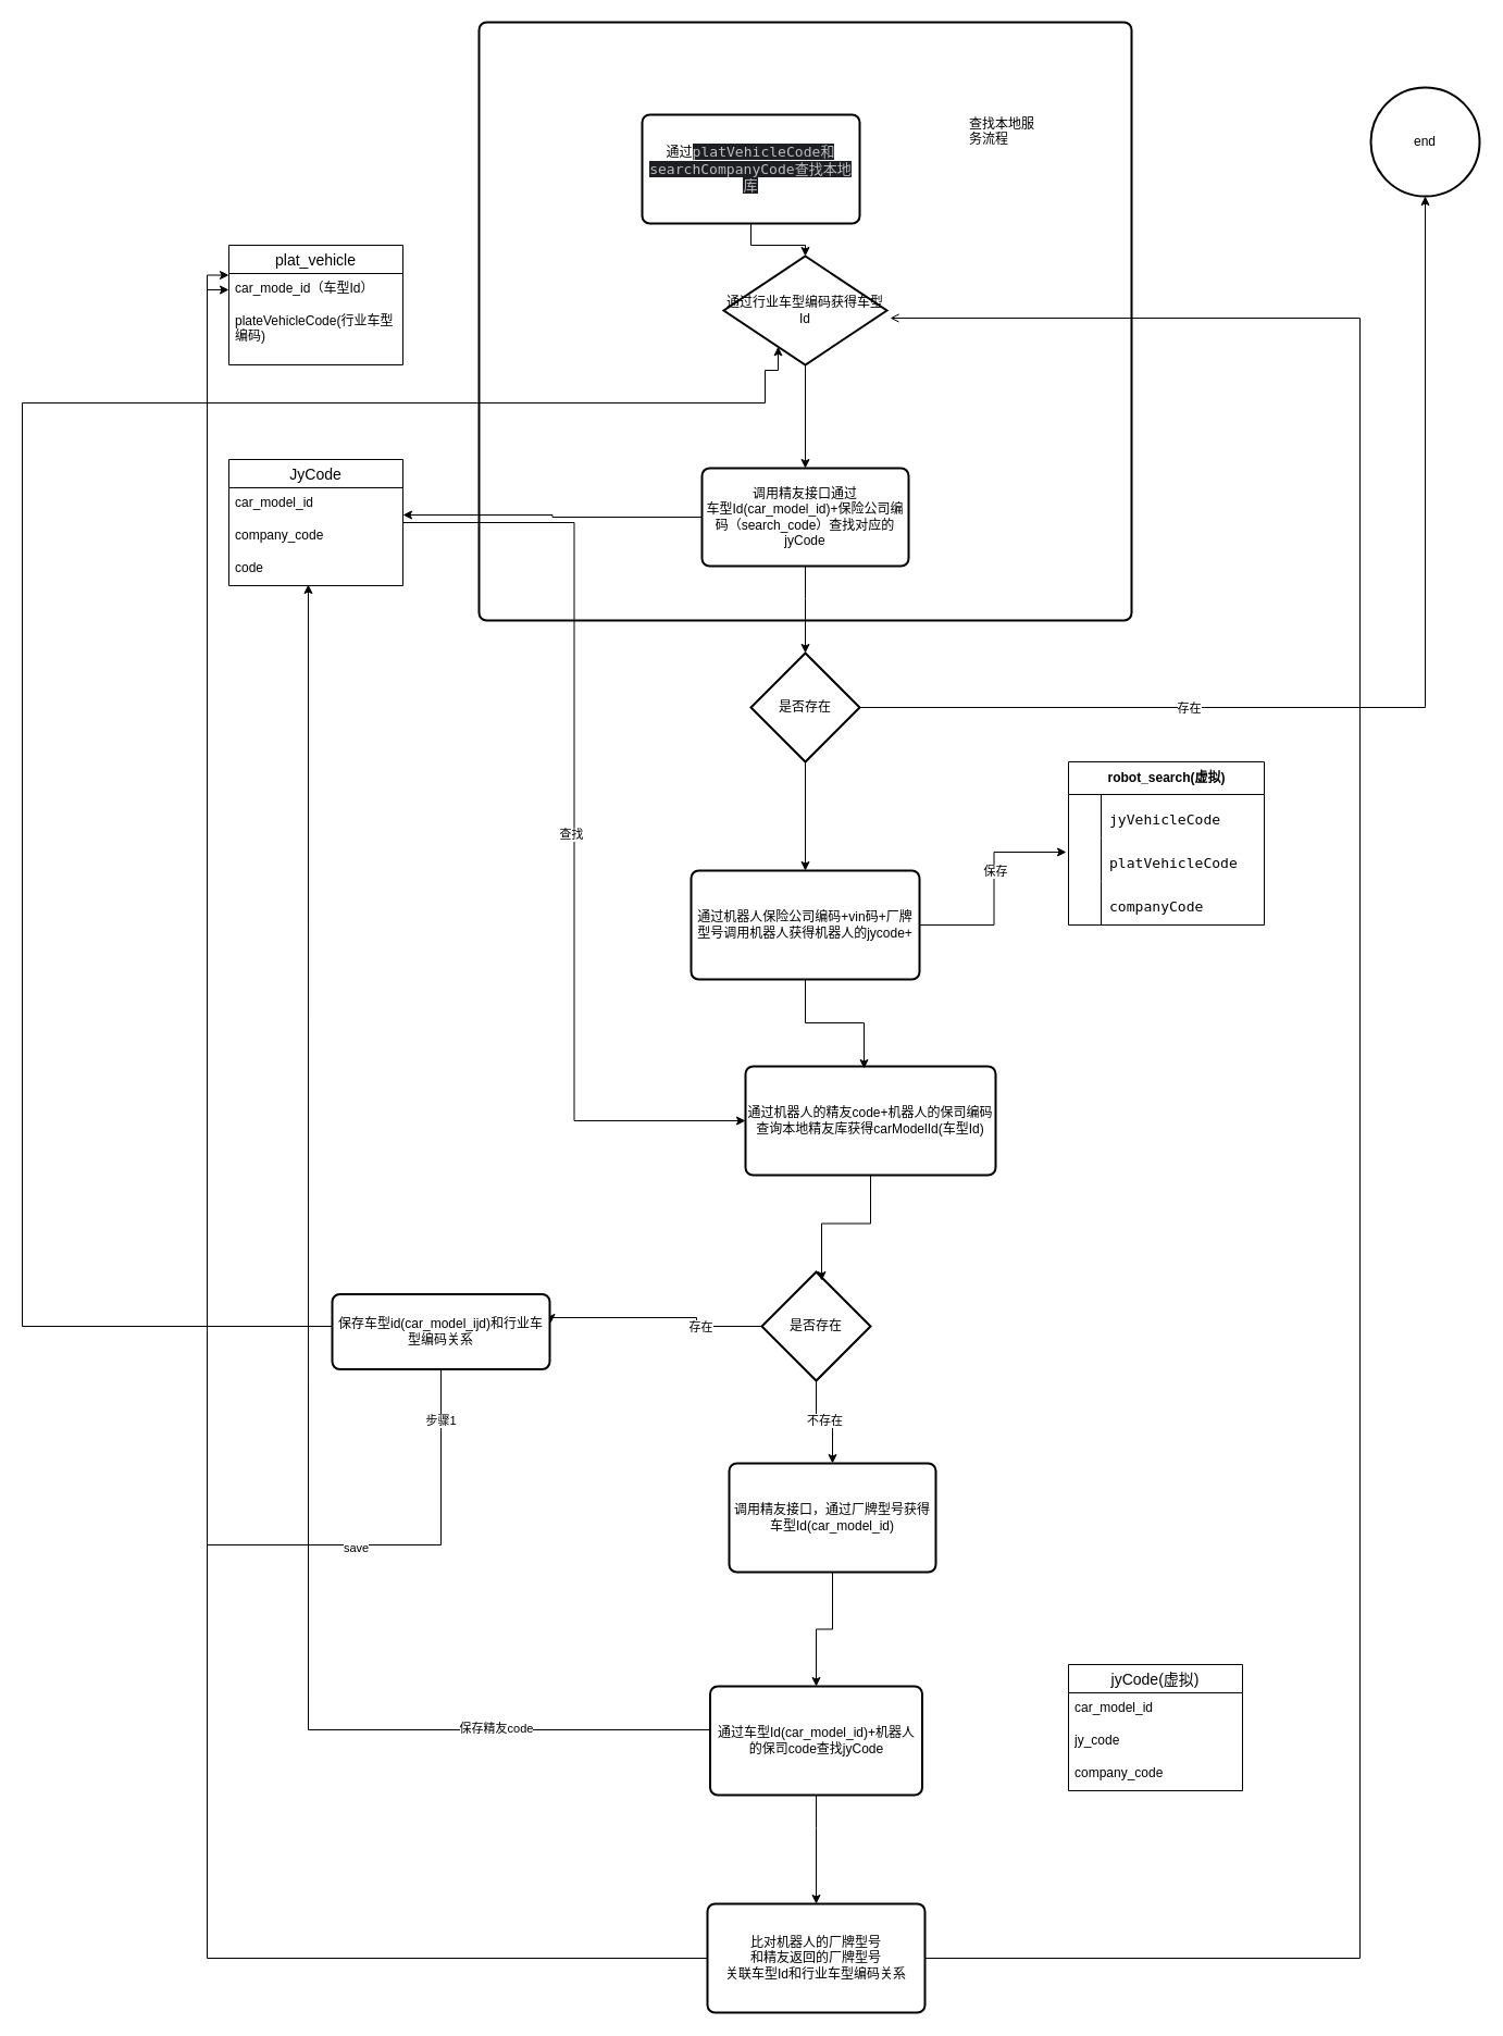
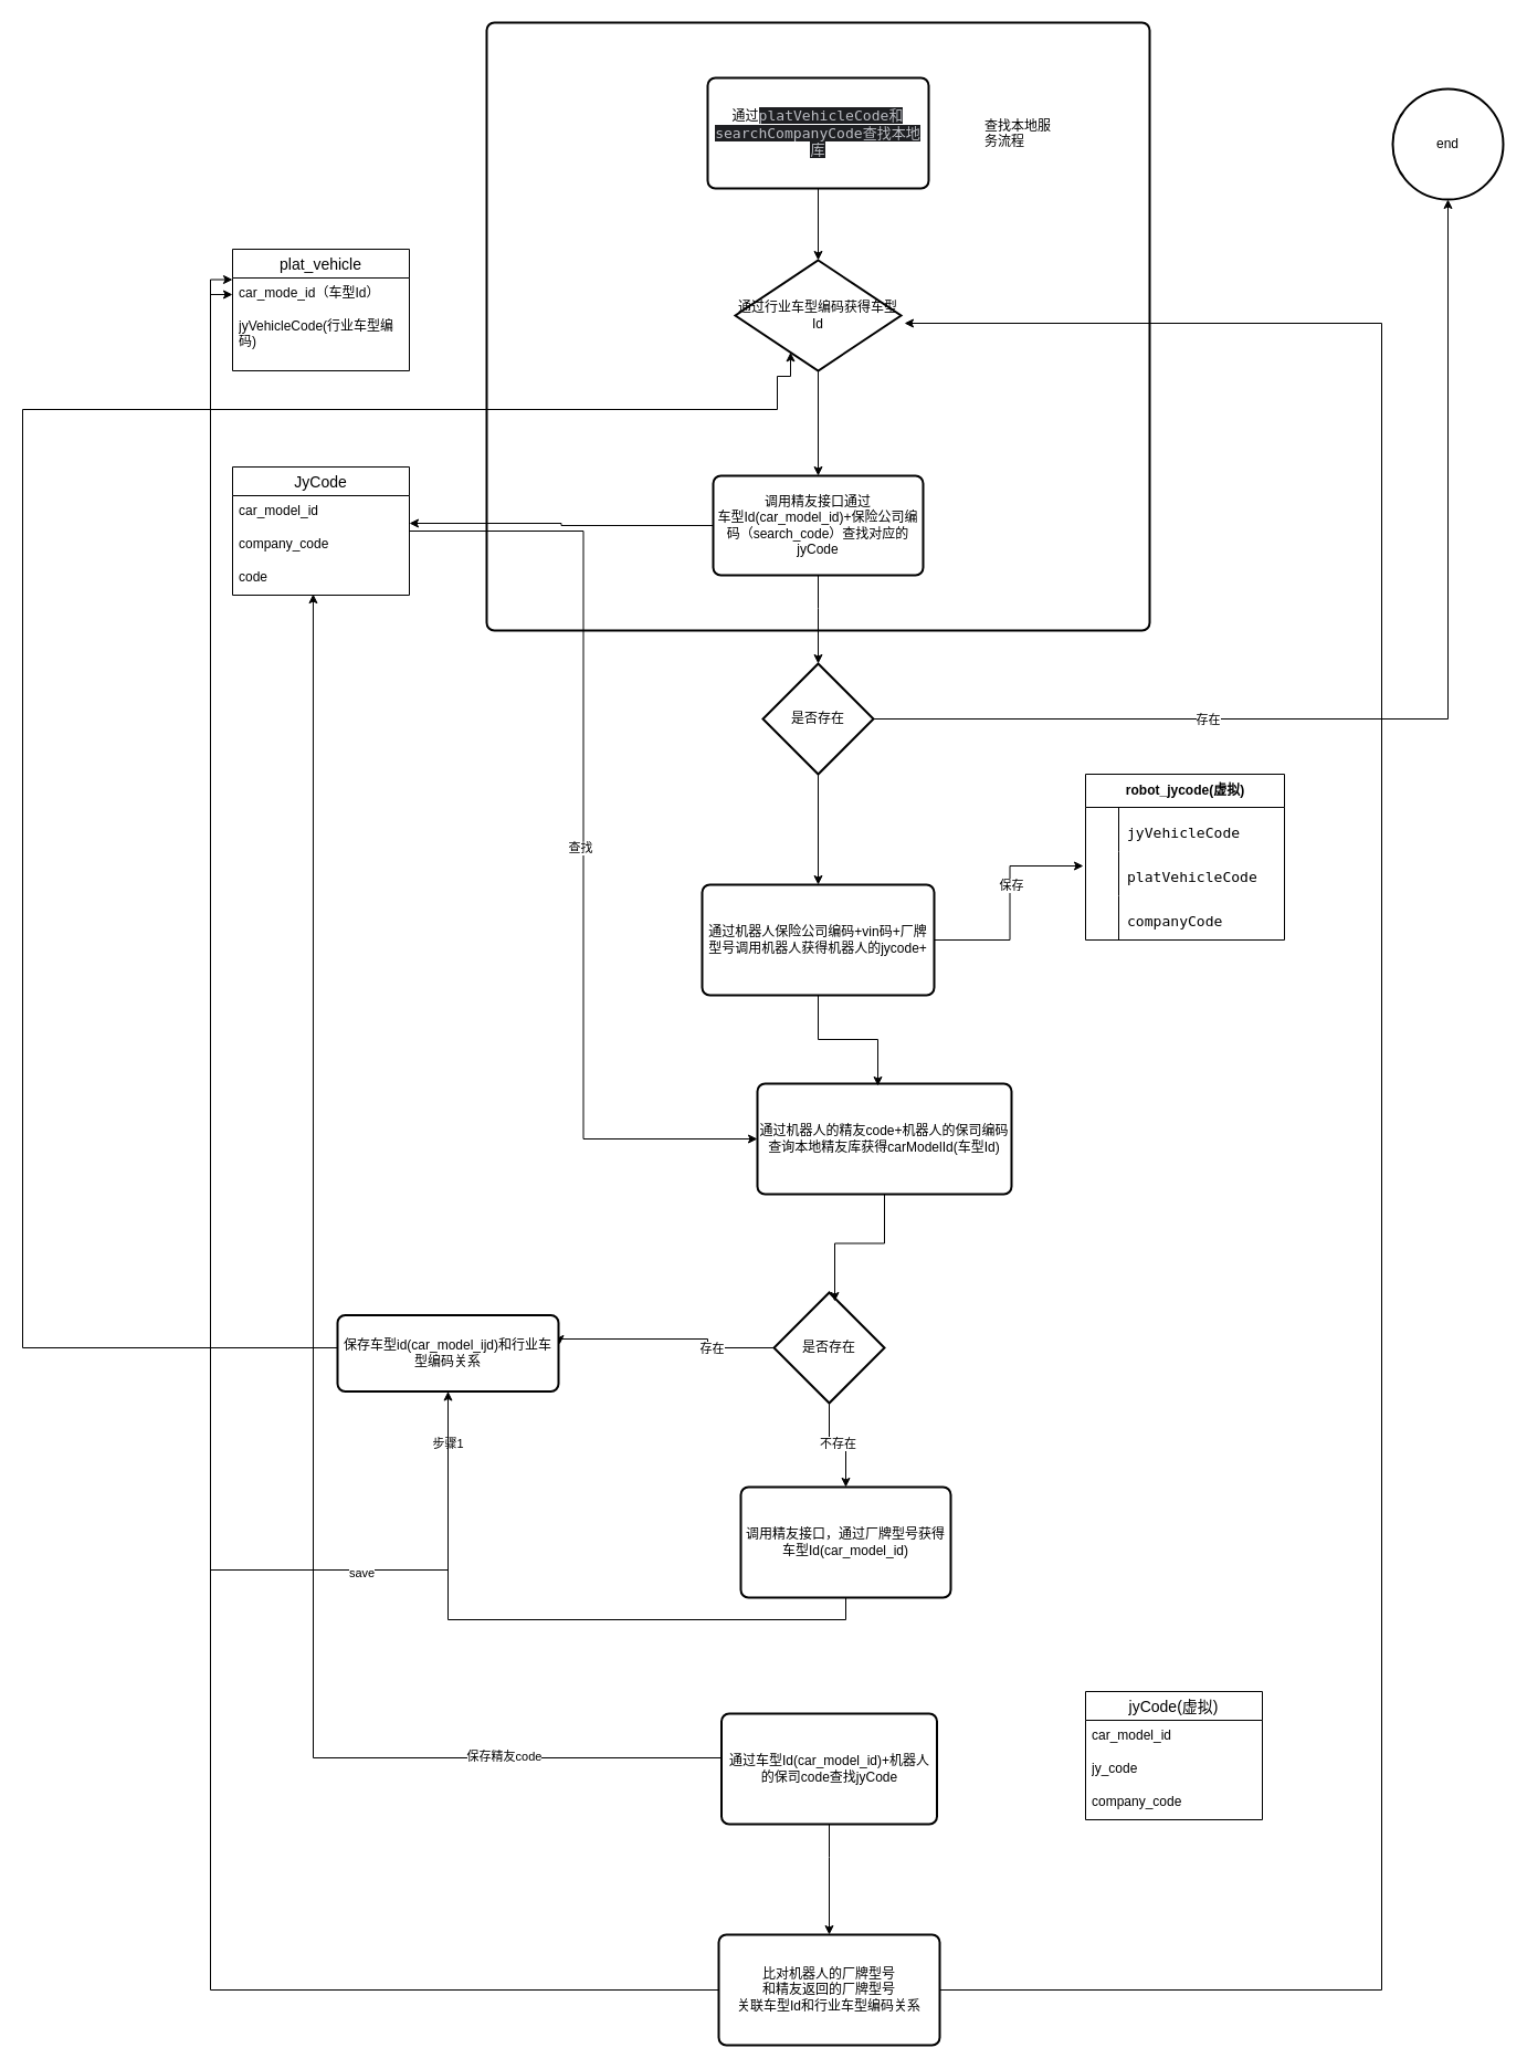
- <mxCell id="13" value="通过&lt;span style=&quot;font-family: &amp;quot;JetBrains Mono&amp;quot;, monospace; font-size: 9.8pt; background-color: rgb(30, 31, 34); color: rgb(188, 190, 196);&quot;&gt;platVehicleCode和searchCompanyCode查找本地库&lt;/span&gt;" style="rounded=1;whiteSpace=wrap;html=1;absoluteArcSize=1;arcSize=14;strokeWidth=2;" vertex="1" parent="1"><mxGeometry x="590" y="105" width="200" height="100" as="geometry" /></mxCell>
+ <mxCell id="13" value="通过&lt;span style=&quot;font-family: &amp;quot;JetBrains Mono&amp;quot;, monospace; font-size: 9.8pt; background-color: rgb(30, 31, 34); color: rgb(188, 190, 196);&quot;&gt;platVehicleCode和searchCompanyCode查找本地库&lt;/span&gt;" style="rounded=1;whiteSpace=wrap;html=1;absoluteArcSize=1;arcSize=14;strokeWidth=2;" vertex="1" parent="1"><mxGeometry x="640" y="70" width="200" height="100" as="geometry" /></mxCell>
- <mxCell id="63" style="edgeStyle=orthogonalEdgeStyle;rounded=0;orthogonalLoop=1;jettySize=auto;html=1;entryX=1.02;entryY=0.57;entryDx=0;entryDy=0;entryPerimeter=0;exitX=1;exitY=0.5;exitDx=0;exitDy=0;endArrow=open;" edge="1" parent="1" source="58" target="16"><mxGeometry relative="1" as="geometry"><Array as="points"><mxPoint x="1250" y="1800" /><mxPoint x="1250" y="292" /></Array></mxGeometry></mxCell>
+ <mxCell id="63" style="edgeStyle=orthogonalEdgeStyle;rounded=0;orthogonalLoop=1;jettySize=auto;html=1;entryX=1.02;entryY=0.57;entryDx=0;entryDy=0;entryPerimeter=0;exitX=1;exitY=0.5;exitDx=0;exitDy=0;" edge="1" parent="1" source="58" target="16"><mxGeometry relative="1" as="geometry"><Array as="points"><mxPoint x="1250" y="1800" /><mxPoint x="1250" y="292" /></Array></mxGeometry></mxCell>
- <mxCell id="11" value="plateVehicleCode(行业车型编码)" style="text;strokeColor=none;fillColor=none;spacingLeft=4;spacingRight=4;overflow=hidden;rotatable=0;points=[[0,0.5],[1,0.5]];portConstraint=eastwest;fontSize=12;whiteSpace=wrap;html=1;" vertex="1" parent="9"><mxGeometry y="56" width="160" height="54" as="geometry" /></mxCell>
+ <mxCell id="11" value="jyVehicleCode(行业车型编码)" style="text;strokeColor=none;fillColor=none;spacingLeft=4;spacingRight=4;overflow=hidden;rotatable=0;points=[[0,0.5],[1,0.5]];portConstraint=eastwest;fontSize=12;whiteSpace=wrap;html=1;" vertex="1" parent="9"><mxGeometry y="56" width="160" height="54" as="geometry" /></mxCell>
- <mxCell id="25" value="robot_search(虚拟)" style="shape=table;startSize=30;container=1;collapsible=1;childLayout=tableLayout;fixedRows=1;rowLines=0;fontStyle=1;align=center;resizeLast=1;html=1;" vertex="1" parent="1"><mxGeometry x="982" y="700" width="180" height="150" as="geometry" /></mxCell>
+ <mxCell id="25" value="robot_jycode(虚拟)" style="shape=table;startSize=30;container=1;collapsible=1;childLayout=tableLayout;fixedRows=1;rowLines=0;fontStyle=1;align=center;resizeLast=1;html=1;" vertex="1" parent="1"><mxGeometry x="982" y="700" width="180" height="150" as="geometry" /></mxCell>
- <mxCell id="51" style="edgeStyle=orthogonalEdgeStyle;rounded=0;orthogonalLoop=1;jettySize=auto;html=1;exitX=0.5;exitY=1;exitDx=0;exitDy=0;" edge="1" parent="1" source="52" target="54"><mxGeometry relative="1" as="geometry" /></mxCell>
+ <mxCell id="51" style="edgeStyle=orthogonalEdgeStyle;rounded=0;orthogonalLoop=1;jettySize=auto;html=1;exitX=0.5;exitY=1;exitDx=0;exitDy=0;" edge="1" parent="1" source="52" target="48"><mxGeometry relative="1" as="geometry" /></mxCell>
